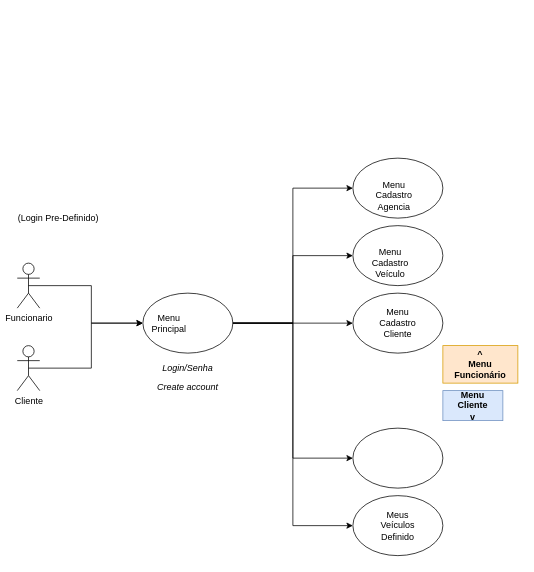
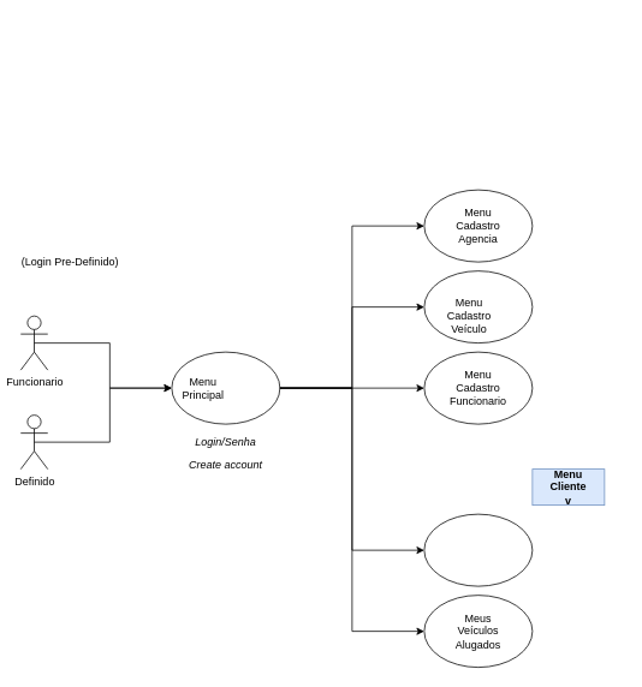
- <mxCell id="10" value="Menu Cadastro Agencia" style="text;html=1;align=center;verticalAlign=middle;whiteSpace=wrap;rounded=0;" parent="8" vertex="1"><mxGeometry x="25" y="35" width="60" height="30" as="geometry" /></mxCell>
+ <mxCell id="10" value="Menu Cadastro Agencia" style="text;html=1;align=center;verticalAlign=middle;whiteSpace=wrap;rounded=0;" parent="8" vertex="1"><mxGeometry x="30" y="25" width="60" height="30" as="geometry" /></mxCell>
- <mxCell id="23" value="Menu Cadastro Cliente" style="text;html=1;align=center;verticalAlign=middle;whiteSpace=wrap;rounded=0;" parent="21" vertex="1"><mxGeometry x="30" y="25" width="60" height="30" as="geometry" /></mxCell>
+ <mxCell id="23" value="Menu Cadastro Funcionario" style="text;html=1;align=center;verticalAlign=middle;whiteSpace=wrap;rounded=0;" parent="21" vertex="1"><mxGeometry x="30" y="25" width="60" height="30" as="geometry" /></mxCell>
- <mxCell id="27" value="&lt;div&gt;&lt;b&gt;^&lt;/b&gt;&lt;/div&gt;&lt;b&gt;Menu Funcionário&lt;/b&gt;" style="text;html=1;align=center;verticalAlign=middle;whiteSpace=wrap;rounded=0;fillColor=#ffe6cc;strokeColor=#d79b00;" parent="1" vertex="1"><mxGeometry x="590" y="460" width="100" height="50" as="geometry" /></mxCell>
- <mxCell id="20" value="Cliente" style="shape=umlActor;verticalLabelPosition=bottom;verticalAlign=top;html=1;outlineConnect=0;" parent="1" vertex="1"><mxGeometry x="22.5" y="460" width="30" height="60" as="geometry" /></mxCell>
+ <mxCell id="20" value="Definido" style="shape=umlActor;verticalLabelPosition=bottom;verticalAlign=top;html=1;outlineConnect=0;" parent="1" vertex="1"><mxGeometry x="22.5" y="460" width="30" height="60" as="geometry" /></mxCell>
- <mxCell id="34" value="Meus Veículos Definido" style="text;html=1;align=center;verticalAlign=middle;whiteSpace=wrap;rounded=0;" parent="32" vertex="1"><mxGeometry x="30" y="25" width="60" height="30" as="geometry" /></mxCell>
+ <mxCell id="34" value="Meus Veículos Alugados" style="text;html=1;align=center;verticalAlign=middle;whiteSpace=wrap;rounded=0;" parent="32" vertex="1"><mxGeometry x="30" y="25" width="60" height="30" as="geometry" /></mxCell>
